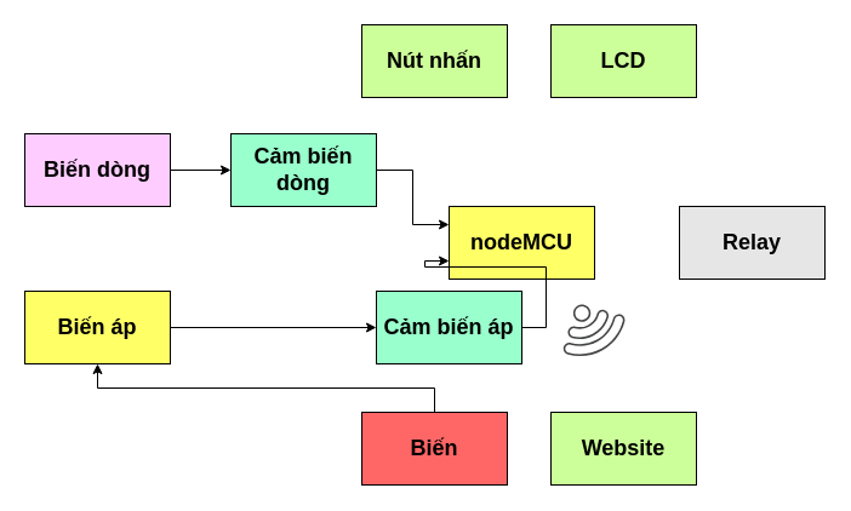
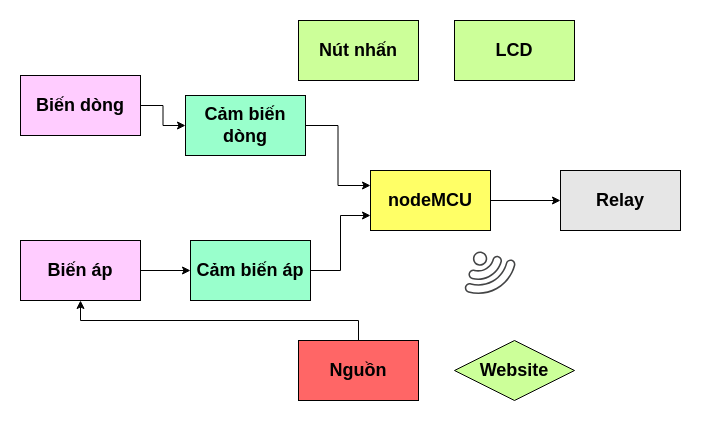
- <mxCell id="11" value="&lt;b&gt;&lt;font style=&quot;font-size: 18px&quot;&gt;Biến dòng&lt;/font&gt;&lt;/b&gt;" style="rounded=0;whiteSpace=wrap;html=1;fillColor=#FFCCFF;" parent="1" vertex="1"><mxGeometry x="20" y="110" width="120" height="60" as="geometry" /></mxCell>
+ <mxCell id="11" value="&lt;b&gt;&lt;font style=&quot;font-size: 18px&quot;&gt;Biến dòng&lt;/font&gt;&lt;/b&gt;" style="rounded=0;whiteSpace=wrap;html=1;fillColor=#FFCCFF;" parent="1" vertex="1"><mxGeometry x="20" y="75" width="120" height="60" as="geometry" /></mxCell>
- <mxCell id="7" value="&lt;b&gt;&lt;font style=&quot;font-size: 18px&quot;&gt;Cảm biến dòng&lt;/font&gt;&lt;/b&gt;" style="rounded=0;whiteSpace=wrap;html=1;fillColor=#99FFCC;" parent="1" vertex="1"><mxGeometry x="190" y="110" width="120" height="60" as="geometry" /></mxCell>
+ <mxCell id="7" value="&lt;b&gt;&lt;font style=&quot;font-size: 18px&quot;&gt;Cảm biến dòng&lt;/font&gt;&lt;/b&gt;" style="rounded=0;whiteSpace=wrap;html=1;fillColor=#99FFCC;" parent="1" vertex="1"><mxGeometry x="185" y="95" width="120" height="60" as="geometry" /></mxCell>
+ <mxCell id="2" style="edgeStyle=orthogonalEdgeStyle;rounded=0;orthogonalLoop=1;jettySize=auto;html=1;exitX=1;exitY=0.5;exitDx=0;exitDy=0;entryX=0;entryY=0.5;entryDx=0;entryDy=0;" parent="1" source="3" target="4" edge="1"><mxGeometry relative="1" as="geometry" /></mxCell>
- <mxCell id="13" value="&lt;b&gt;&lt;font style=&quot;font-size: 18px&quot;&gt;Biến áp&lt;/font&gt;&lt;/b&gt;" style="rounded=0;whiteSpace=wrap;html=1;fillColor=#ffff66;" parent="1" vertex="1"><mxGeometry x="20" y="240" width="120" height="60" as="geometry" /></mxCell>
+ <mxCell id="13" value="&lt;b&gt;&lt;font style=&quot;font-size: 18px&quot;&gt;Biến áp&lt;/font&gt;&lt;/b&gt;" style="rounded=0;whiteSpace=wrap;html=1;fillColor=#FFCCFF;" parent="1" vertex="1"><mxGeometry x="20" y="240" width="120" height="60" as="geometry" /></mxCell>
- <mxCell id="9" value="&lt;b&gt;&lt;font style=&quot;font-size: 18px&quot;&gt;Cảm biến áp&lt;/font&gt;&lt;/b&gt;" style="rounded=0;whiteSpace=wrap;html=1;fillColor=#99FFCC;" parent="1" vertex="1"><mxGeometry x="310" y="240" width="120" height="60" as="geometry" /></mxCell>
+ <mxCell id="9" value="&lt;b&gt;&lt;font style=&quot;font-size: 18px&quot;&gt;Cảm biến áp&lt;/font&gt;&lt;/b&gt;" style="rounded=0;whiteSpace=wrap;html=1;fillColor=#99FFCC;" parent="1" vertex="1"><mxGeometry x="190" y="240" width="120" height="60" as="geometry" /></mxCell>
- <mxCell id="17" value="&lt;b&gt;&lt;font style=&quot;font-size: 18px&quot;&gt;Biến&lt;/font&gt;&lt;/b&gt;" style="rounded=0;whiteSpace=wrap;html=1;fillColor=#FF6666;" parent="1" vertex="1"><mxGeometry x="298" y="340" width="120" height="60" as="geometry" /></mxCell>
+ <mxCell id="17" value="&lt;b&gt;&lt;font style=&quot;font-size: 18px&quot;&gt;Nguồn&lt;/font&gt;&lt;/b&gt;" style="rounded=0;whiteSpace=wrap;html=1;fillColor=#FF6666;" parent="1" vertex="1"><mxGeometry x="298" y="340" width="120" height="60" as="geometry" /></mxCell>
- <mxCell id="15" value="&lt;b&gt;&lt;font style=&quot;font-size: 18px&quot;&gt;Website&lt;/font&gt;&lt;/b&gt;" style="rounded=0;whiteSpace=wrap;html=1;fillColor=#CCFF99;" parent="1" vertex="1"><mxGeometry x="454" y="340" width="120" height="60" as="geometry" /></mxCell>
+ <mxCell id="15" value="&lt;b&gt;&lt;font style=&quot;font-size: 18px&quot;&gt;Website&lt;/font&gt;&lt;/b&gt;" style="rhombus;whiteSpace=wrap;html=1;fillColor=#CCFF99;" parent="1" vertex="1"><mxGeometry x="454" y="340" width="120" height="60" as="geometry" /></mxCell>
